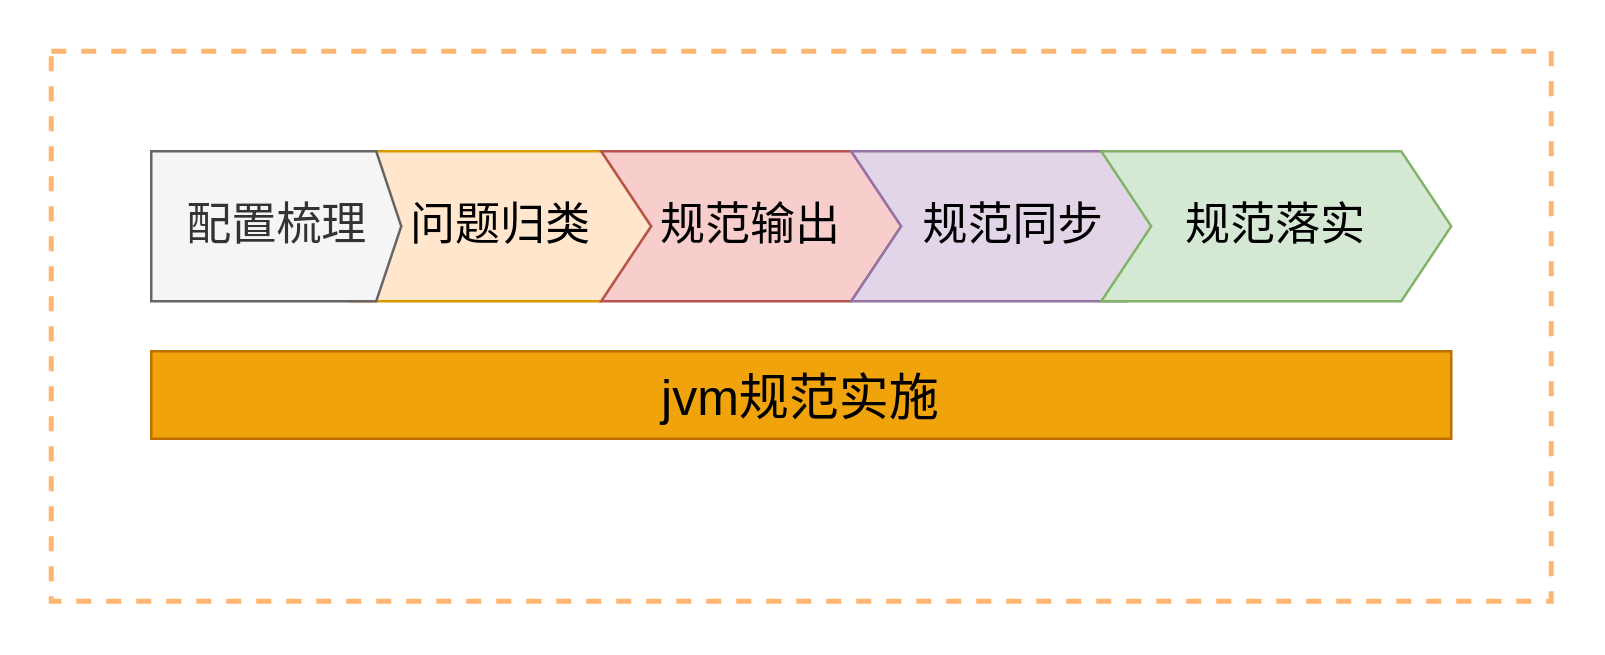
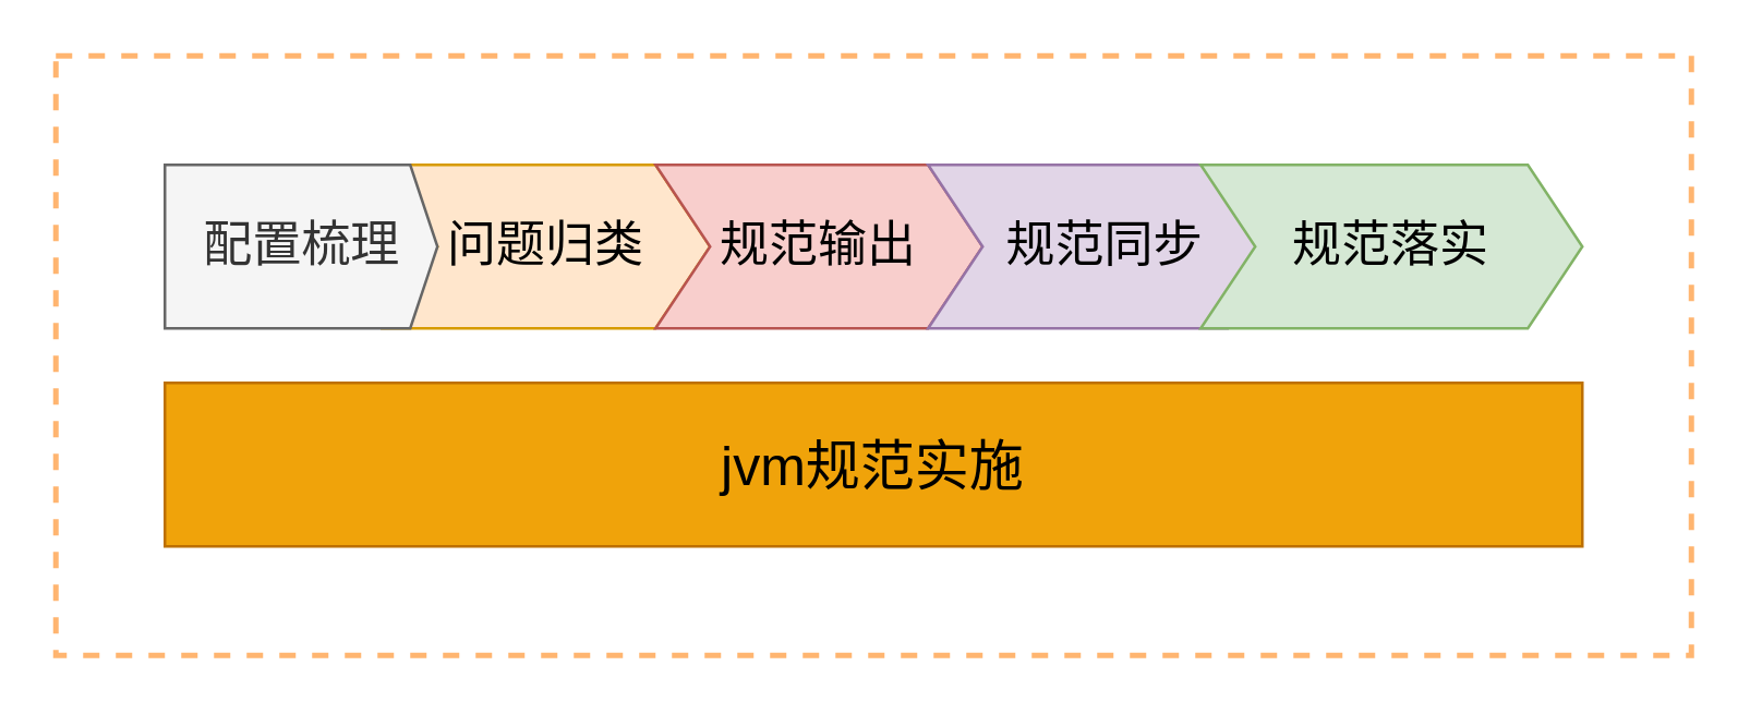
- <mxCell id="4" value="jvm规范实施" style="rounded=0;whiteSpace=wrap;html=1;shadow=0;fillColor=#f0a30a;strokeColor=#BD7000;fontColor=#000000;fontSize=20;" parent="1" vertex="1"><mxGeometry x="60" y="140" width="520" height="35" as="geometry" /></mxCell>
+ <mxCell id="4" value="jvm规范实施" style="rounded=0;whiteSpace=wrap;html=1;shadow=0;fillColor=#f0a30a;strokeColor=#BD7000;fontColor=#000000;fontSize=20;" parent="1" vertex="1"><mxGeometry x="60" y="140" width="520" height="60" as="geometry" /></mxCell>
